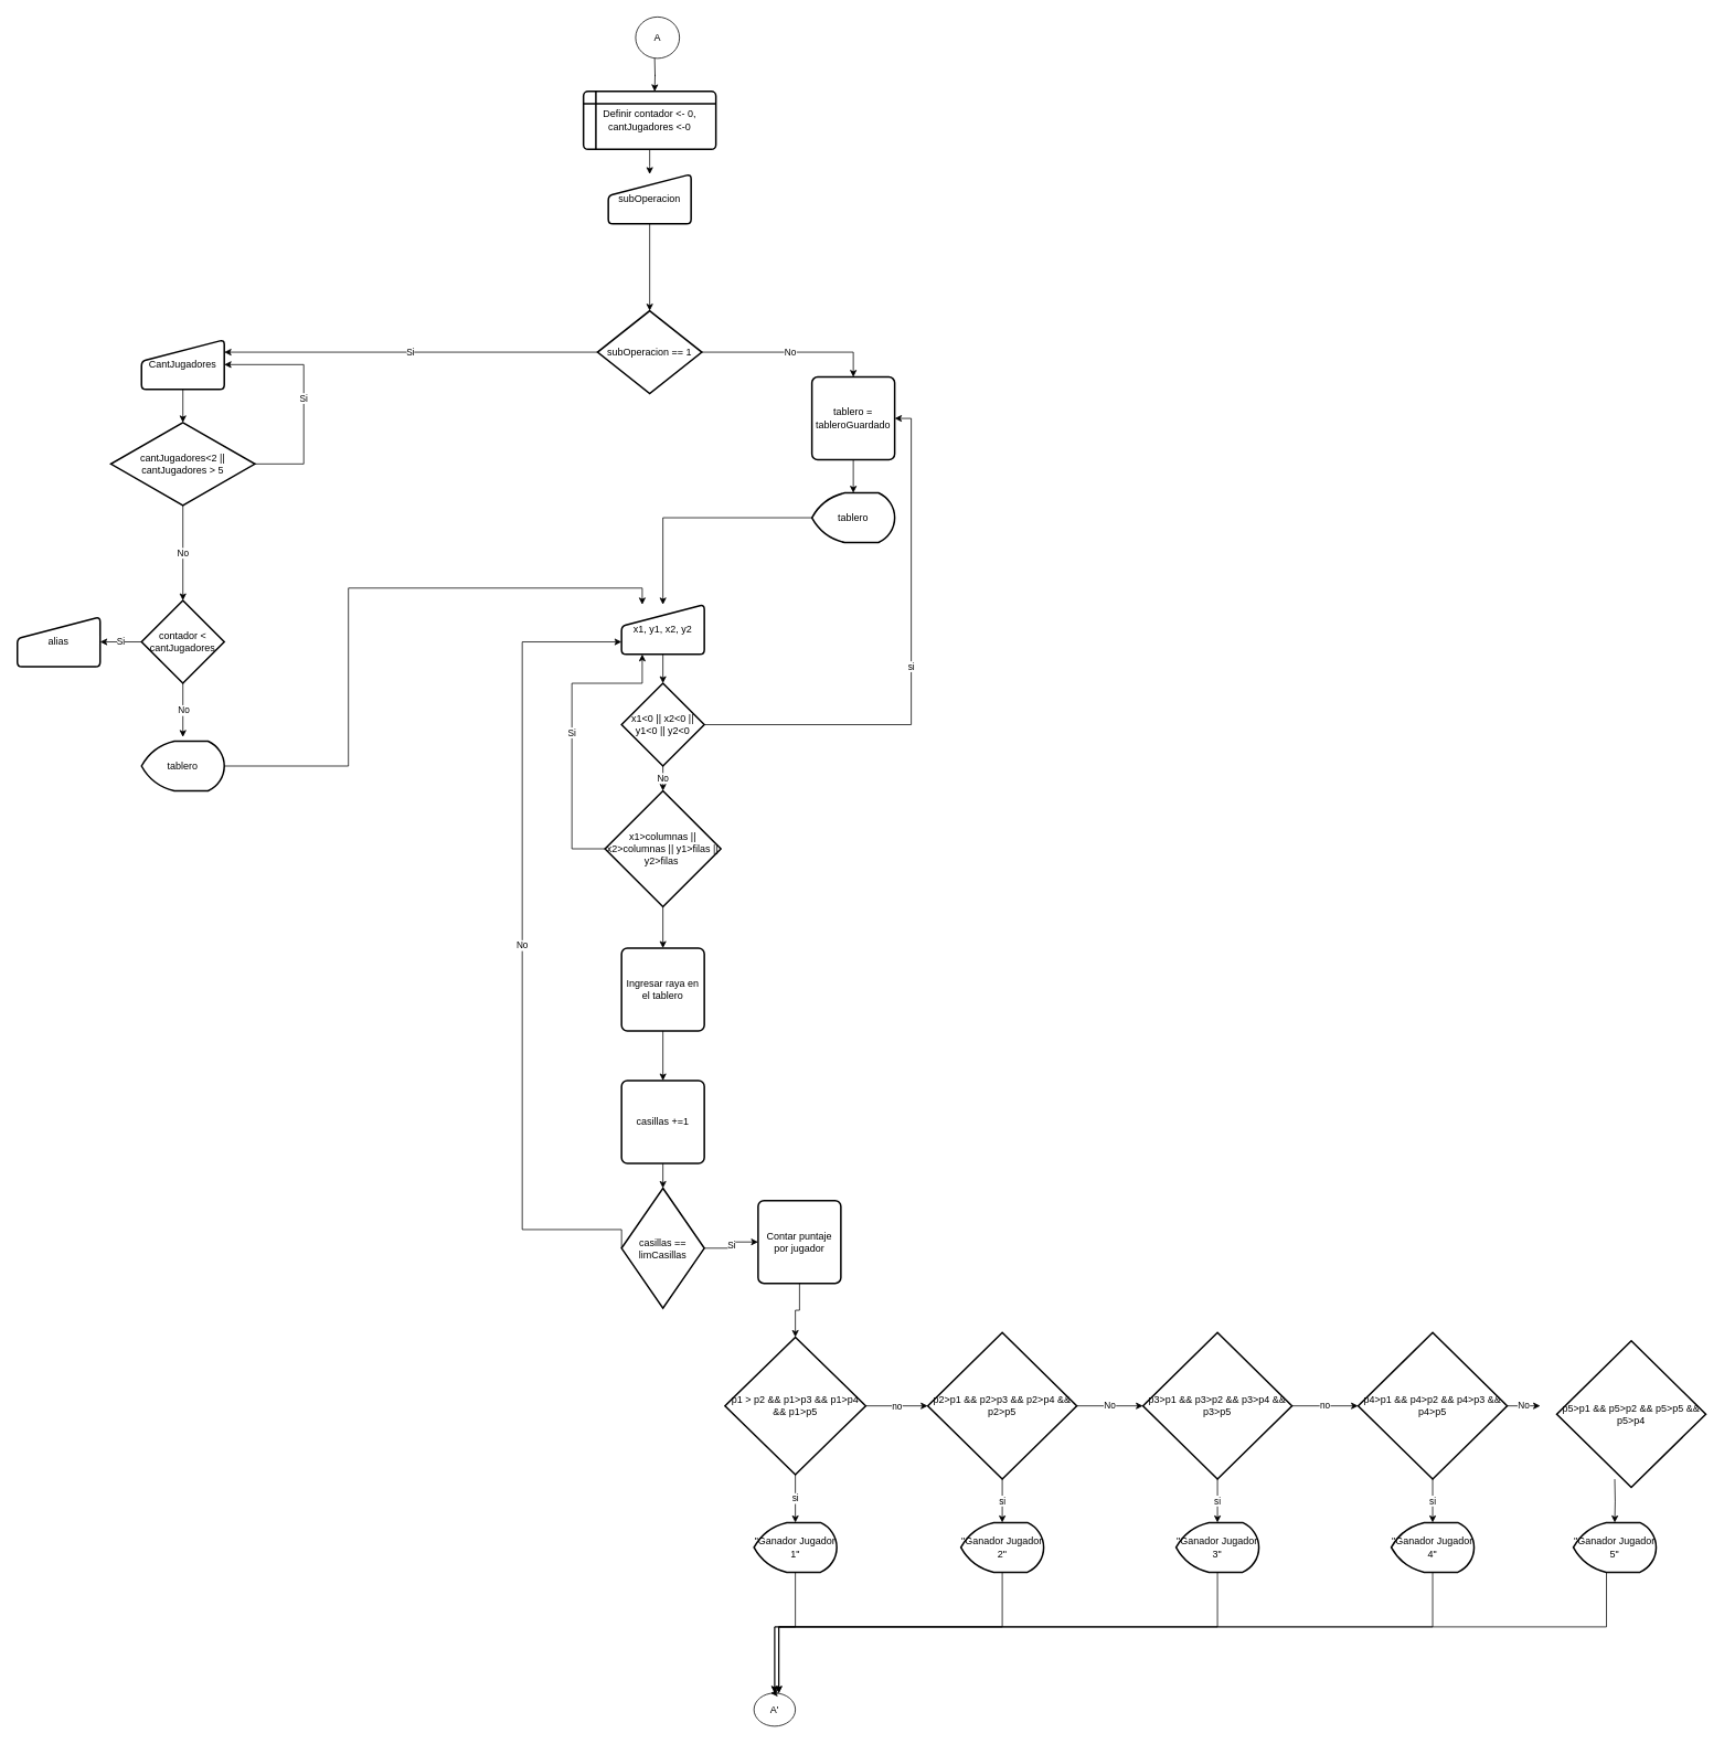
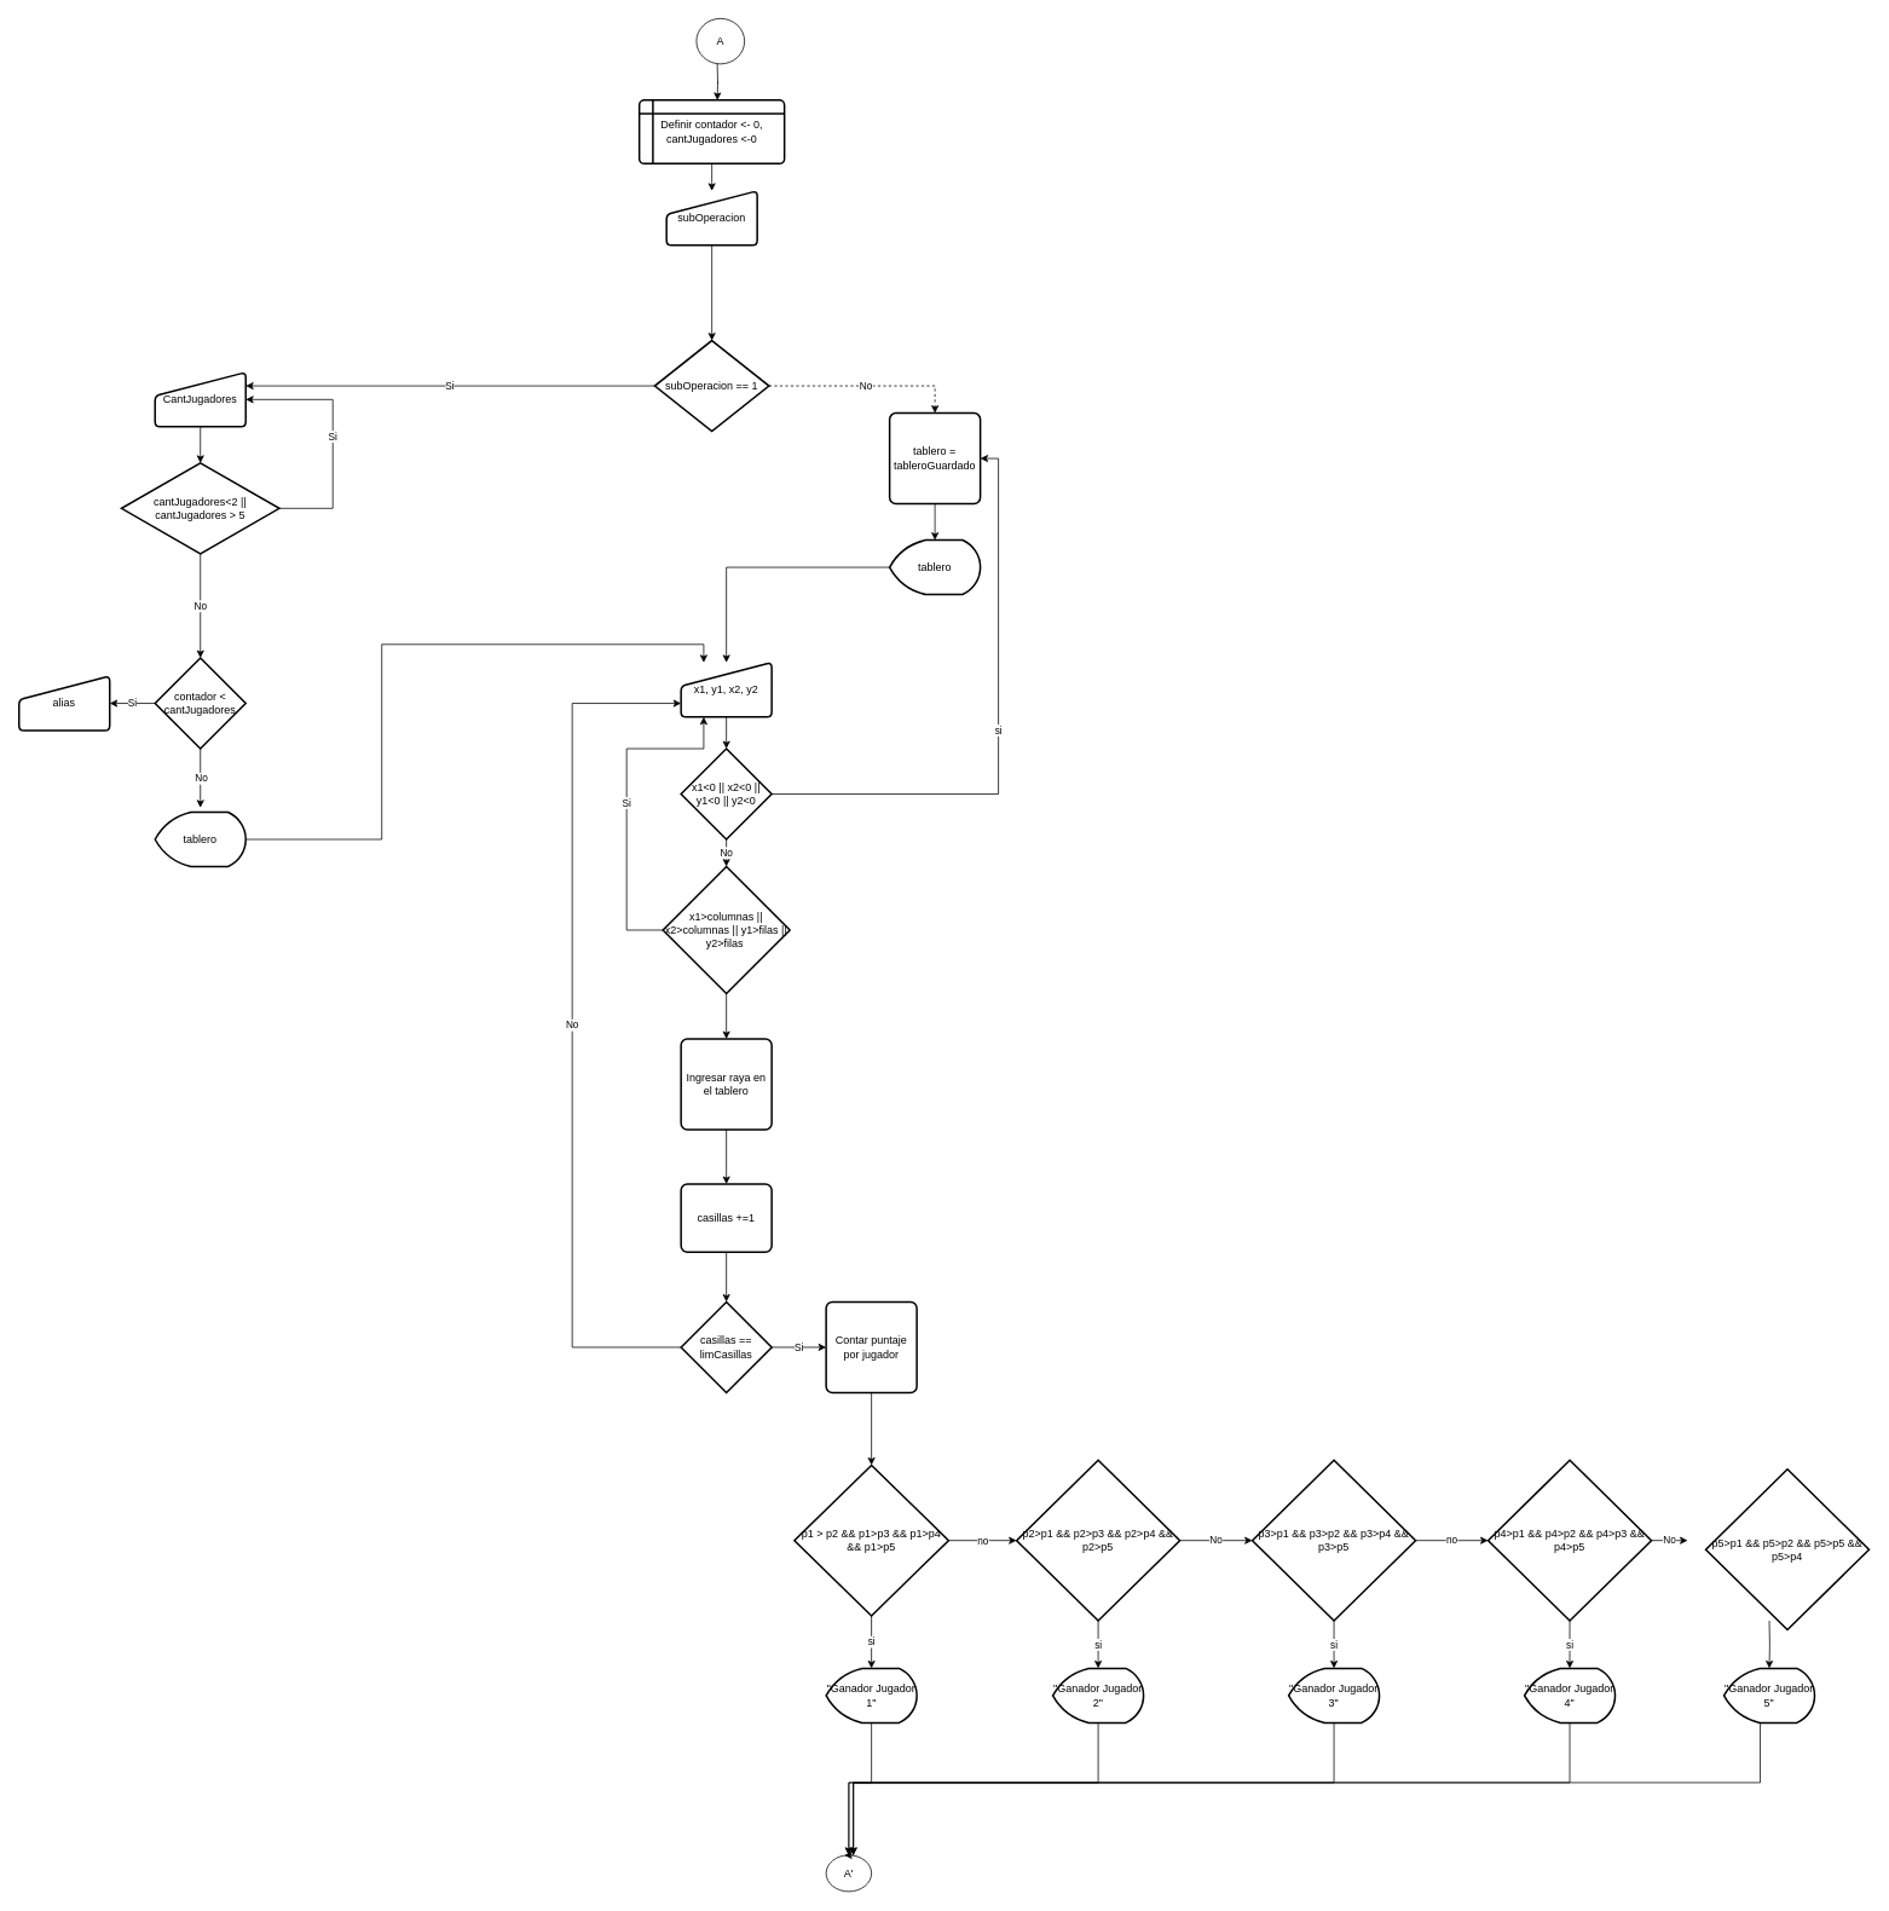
- <mxCell id="5" value="No" style="edgeStyle=orthogonalEdgeStyle;rounded=0;orthogonalLoop=1;jettySize=auto;html=1;exitX=1;exitY=0.5;exitDx=0;exitDy=0;exitPerimeter=0;entryX=0.5;entryY=0;entryDx=0;entryDy=0;" parent="1" source="7" target="9" edge="1"><mxGeometry relative="1" as="geometry" /></mxCell>
+ <mxCell id="5" value="No" style="edgeStyle=orthogonalEdgeStyle;rounded=0;orthogonalLoop=1;jettySize=auto;html=1;exitX=1;exitY=0.5;exitDx=0;exitDy=0;exitPerimeter=0;entryX=0.5;entryY=0;entryDx=0;entryDy=0;dashed=1;" parent="1" source="7" target="9" edge="1"><mxGeometry relative="1" as="geometry" /></mxCell>
- <mxCell id="18" value="casillas +=1" style="rounded=1;whiteSpace=wrap;html=1;absoluteArcSize=1;arcSize=14;strokeWidth=2;" parent="1" vertex="1"><mxGeometry x="750" y="1305" width="100" height="100" as="geometry" /></mxCell>
+ <mxCell id="18" value="casillas +=1" style="rounded=1;whiteSpace=wrap;html=1;absoluteArcSize=1;arcSize=14;strokeWidth=2;" parent="1" vertex="1"><mxGeometry x="750" y="1305" width="100" height="75" as="geometry" /></mxCell>
- <mxCell id="32" value="Contar puntaje por jugador" style="rounded=1;whiteSpace=wrap;html=1;absoluteArcSize=1;arcSize=14;strokeWidth=2;" parent="1" vertex="1"><mxGeometry x="915" y="1450" width="100" height="100" as="geometry" /></mxCell>
+ <mxCell id="32" value="Contar puntaje por jugador" style="rounded=1;whiteSpace=wrap;html=1;absoluteArcSize=1;arcSize=14;strokeWidth=2;" parent="1" vertex="1"><mxGeometry x="910" y="1435" width="100" height="100" as="geometry" /></mxCell>
- <mxCell id="21" value="casillas == limCasillas" style="strokeWidth=2;html=1;shape=mxgraph.flowchart.decision;whiteSpace=wrap;" parent="1" vertex="1"><mxGeometry x="750" y="1435" width="100" height="145" as="geometry" /></mxCell>
+ <mxCell id="21" value="casillas == limCasillas" style="strokeWidth=2;html=1;shape=mxgraph.flowchart.decision;whiteSpace=wrap;" parent="1" vertex="1"><mxGeometry x="750" y="1435" width="100" height="100" as="geometry" /></mxCell>
